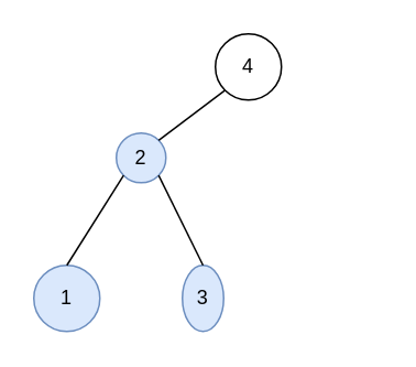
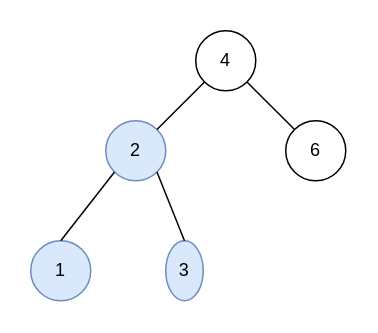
+ <mxCell id="10" value="" style="endArrow=none;html=1;entryX=1;entryY=1;entryDx=0;entryDy=0;exitX=0;exitY=0;exitDx=0;exitDy=0;" parent="1" source="4" target="2" edge="1"><mxGeometry width="50" height="50" relative="1" as="geometry"><mxPoint x="126" y="176" as="sourcePoint" /><mxPoint x="114" y="124" as="targetPoint" /></mxGeometry></mxCell>
- <mxCell id="3" value="2" style="ellipse;whiteSpace=wrap;html=1;aspect=fixed;fillColor=#dae8fc;strokeColor=#6c8ebf;" parent="1" vertex="1"><mxGeometry x="70" y="80" width="30" height="30" as="geometry" /></mxCell>
+ <mxCell id="3" value="2" style="ellipse;whiteSpace=wrap;html=1;aspect=fixed;fillColor=#dae8fc;strokeColor=#6c8ebf;" parent="1" vertex="1"><mxGeometry x="70" y="80" width="40" height="40" as="geometry" /></mxCell>
+ <mxCell id="4" value="6" style="ellipse;whiteSpace=wrap;html=1;aspect=fixed;" parent="1" vertex="1"><mxGeometry x="190" y="80" width="40" height="40" as="geometry" /></mxCell>
